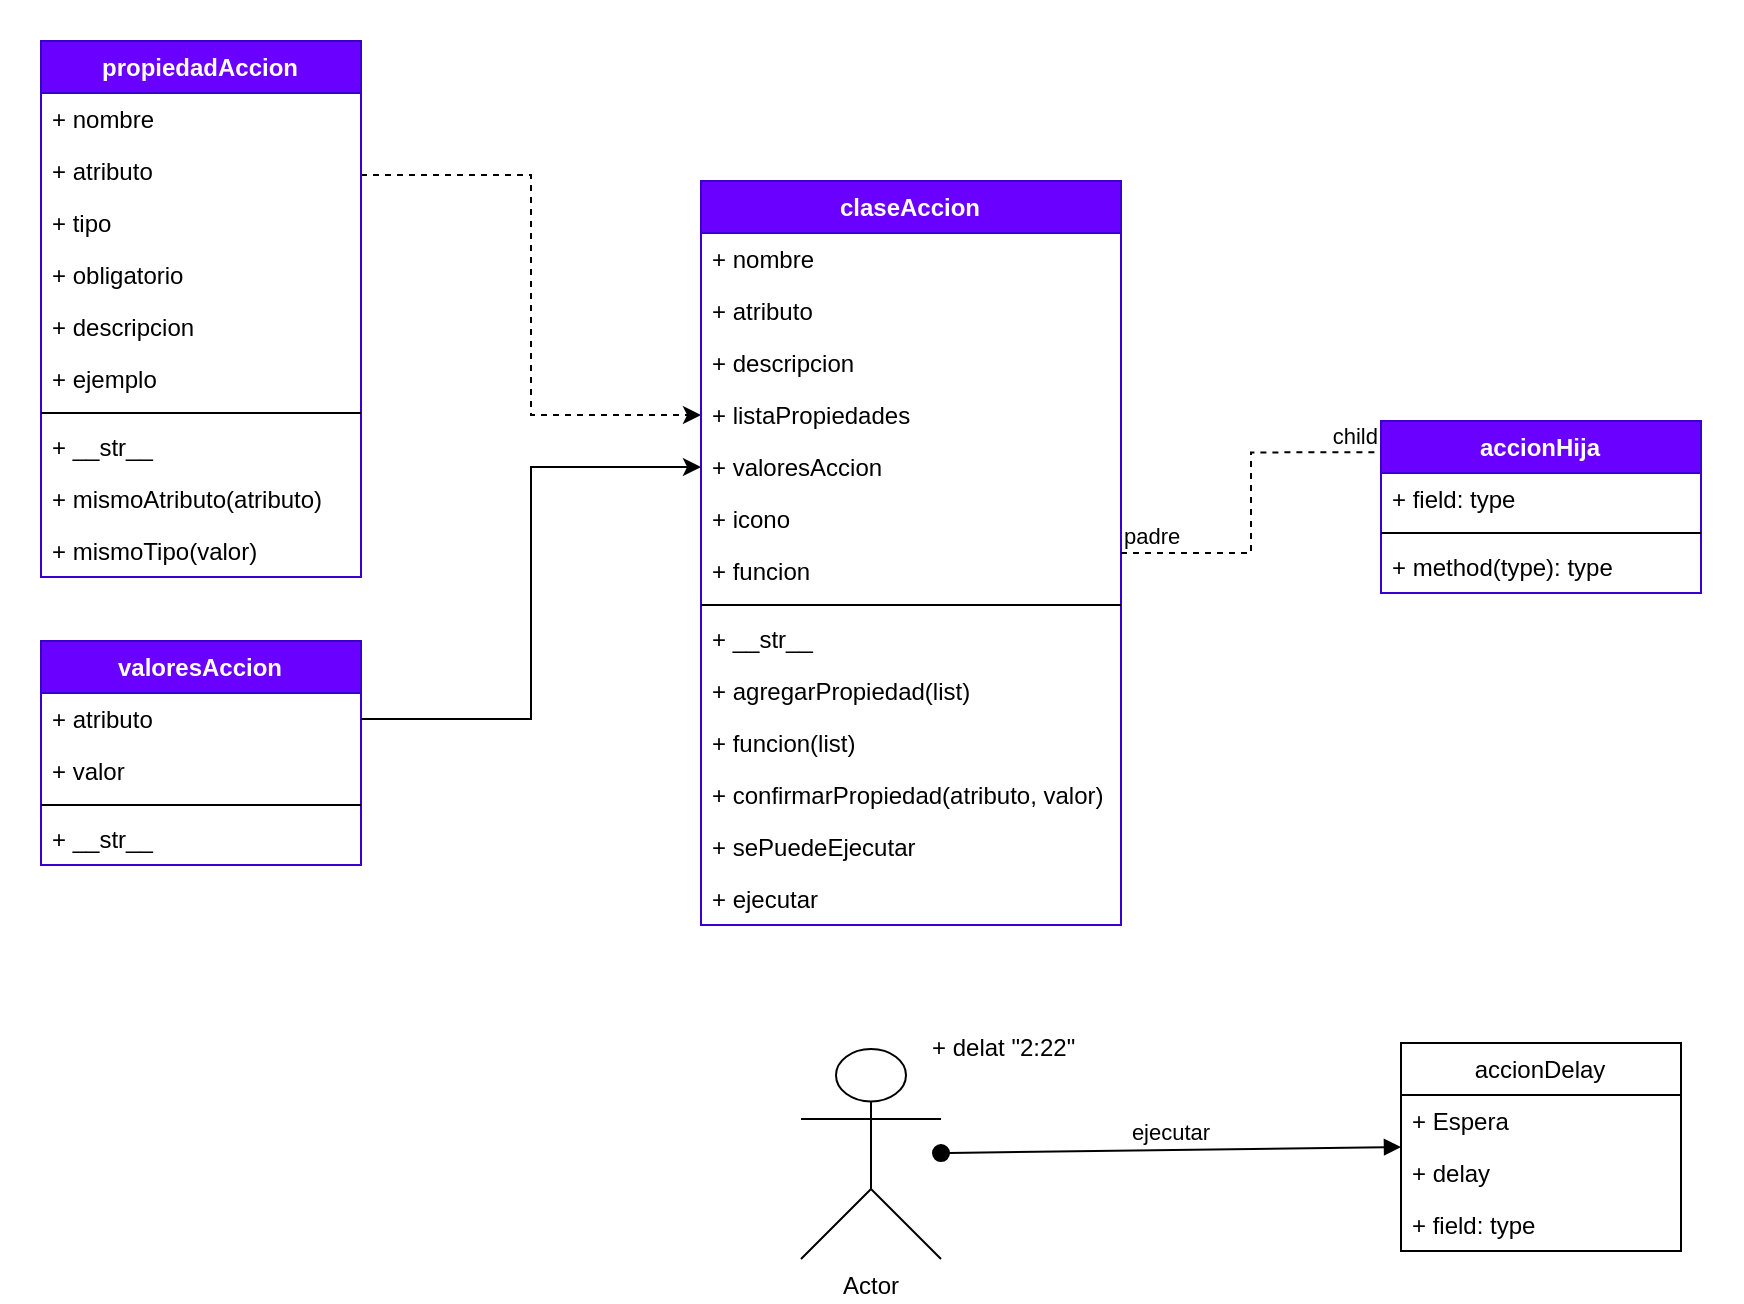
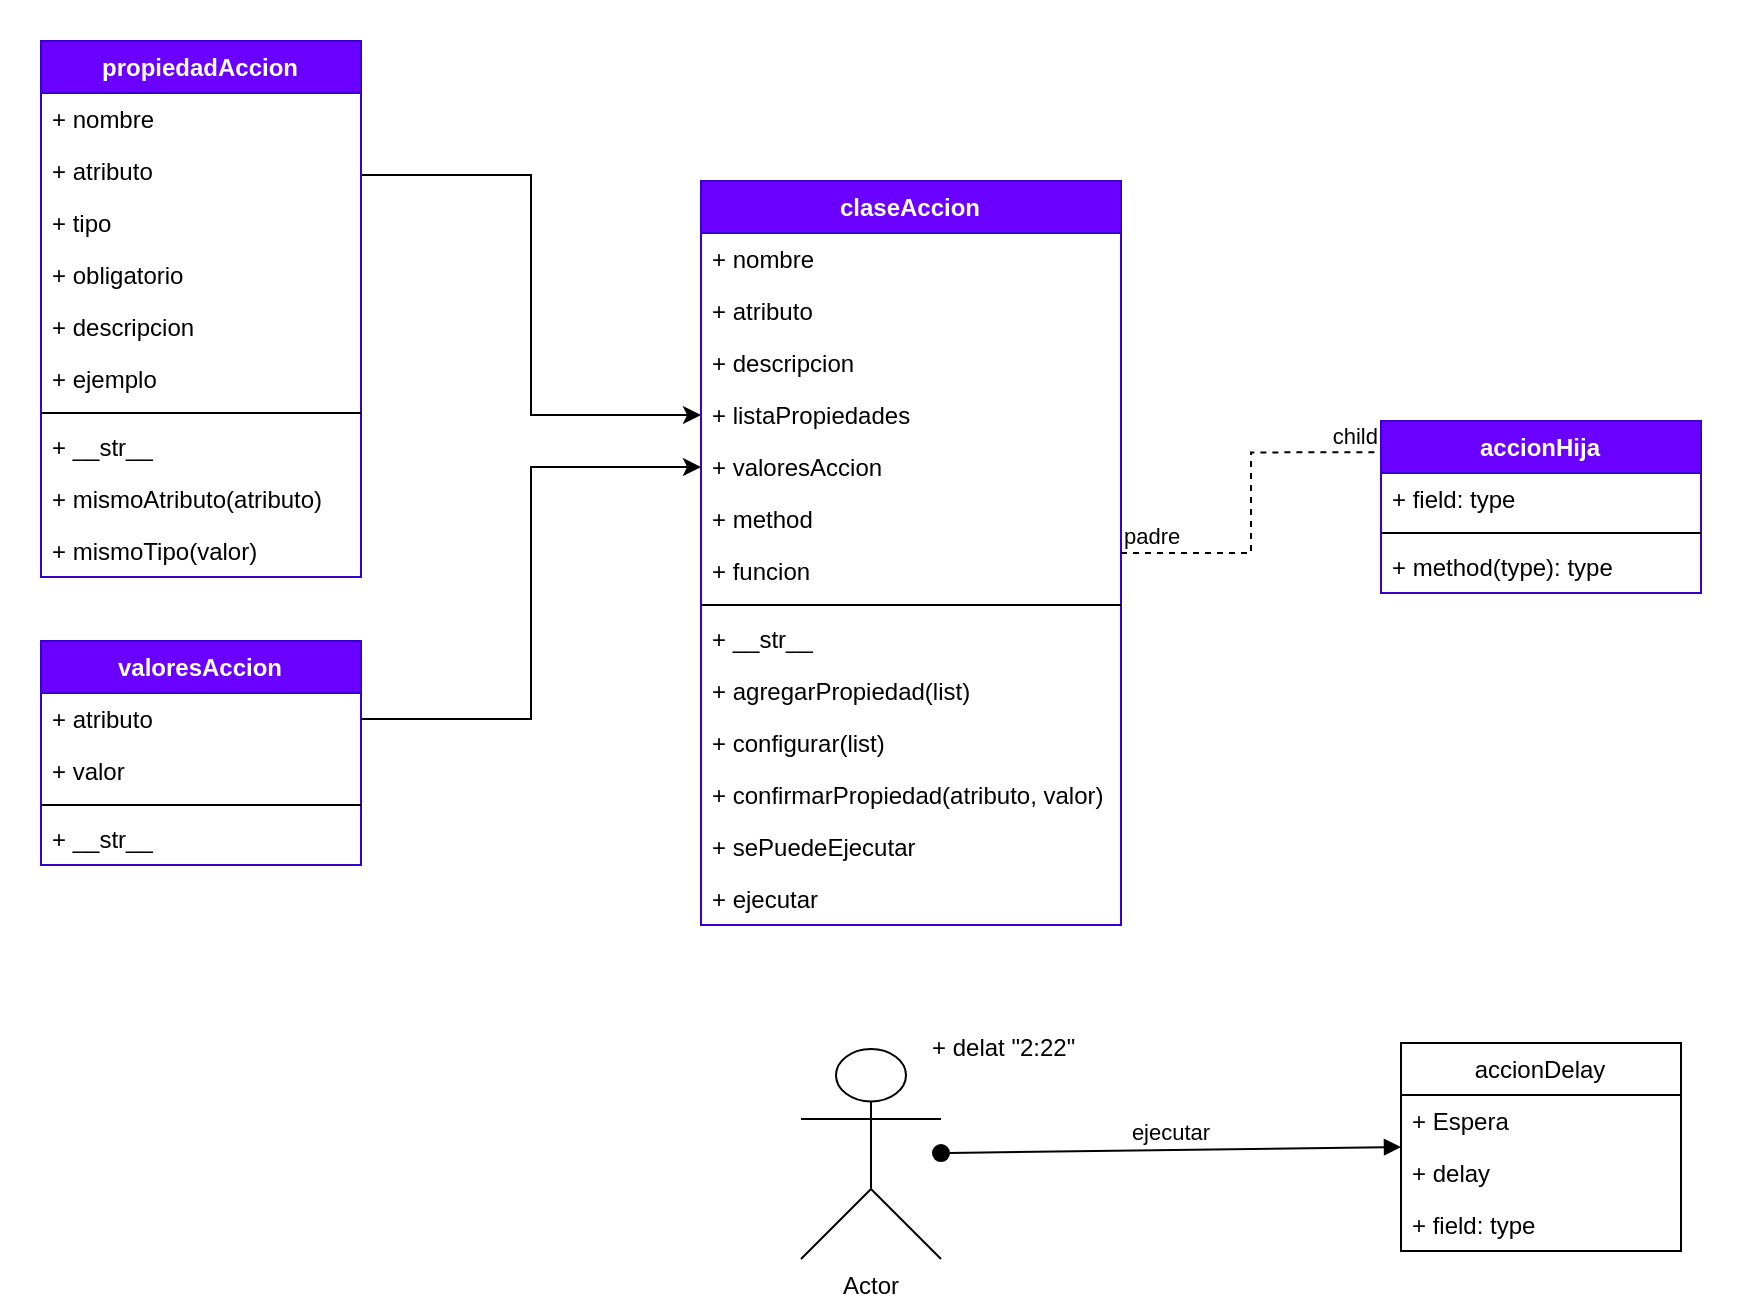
- <mxCell id="2" style="edgeStyle=orthogonalEdgeStyle;rounded=0;orthogonalLoop=1;jettySize=auto;html=1;exitX=1;exitY=0.25;exitDx=0;exitDy=0;entryX=0;entryY=0.5;entryDx=0;entryDy=0;dashed=1;" parent="1" source="3" target="18" edge="1"><mxGeometry relative="1" as="geometry" /></mxCell>
+ <mxCell id="2" style="edgeStyle=orthogonalEdgeStyle;rounded=0;orthogonalLoop=1;jettySize=auto;html=1;exitX=1;exitY=0.25;exitDx=0;exitDy=0;entryX=0;entryY=0.5;entryDx=0;entryDy=0;" parent="1" source="3" target="18" edge="1"><mxGeometry relative="1" as="geometry" /></mxCell>
- <mxCell id="20" value="+ icono" style="text;strokeColor=none;fillColor=none;align=left;verticalAlign=top;spacingLeft=4;spacingRight=4;overflow=hidden;rotatable=0;points=[[0,0.5],[1,0.5]];portConstraint=eastwest;" vertex="1" parent="14"><mxGeometry y="156" width="210" height="26" as="geometry" /></mxCell>
+ <mxCell id="20" value="+ method" style="text;strokeColor=none;fillColor=none;align=left;verticalAlign=top;spacingLeft=4;spacingRight=4;overflow=hidden;rotatable=0;points=[[0,0.5],[1,0.5]];portConstraint=eastwest;" vertex="1" parent="14"><mxGeometry y="156" width="210" height="26" as="geometry" /></mxCell>
- <mxCell id="25" value="+ funcion(list)" style="text;strokeColor=none;fillColor=none;align=left;verticalAlign=top;spacingLeft=4;spacingRight=4;overflow=hidden;rotatable=0;points=[[0,0.5],[1,0.5]];portConstraint=eastwest;" parent="14" vertex="1"><mxGeometry y="268" width="210" height="26" as="geometry" /></mxCell>
+ <mxCell id="25" value="+ configurar(list)" style="text;strokeColor=none;fillColor=none;align=left;verticalAlign=top;spacingLeft=4;spacingRight=4;overflow=hidden;rotatable=0;points=[[0,0.5],[1,0.5]];portConstraint=eastwest;" parent="14" vertex="1"><mxGeometry y="268" width="210" height="26" as="geometry" /></mxCell>
